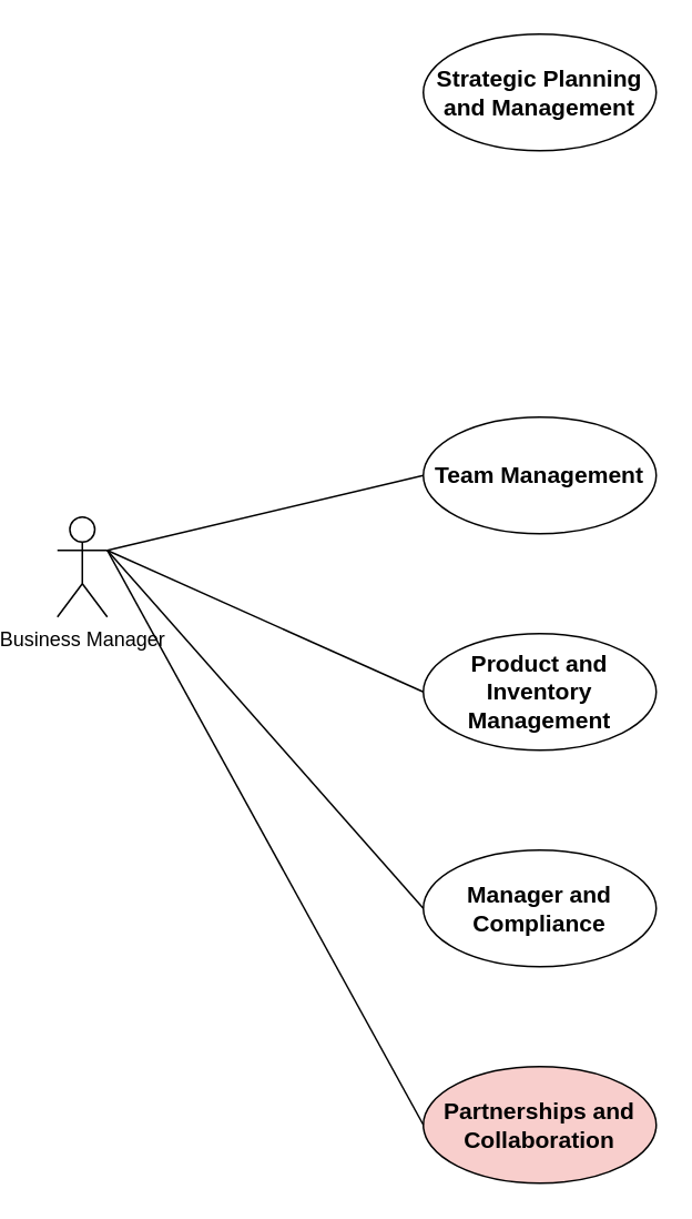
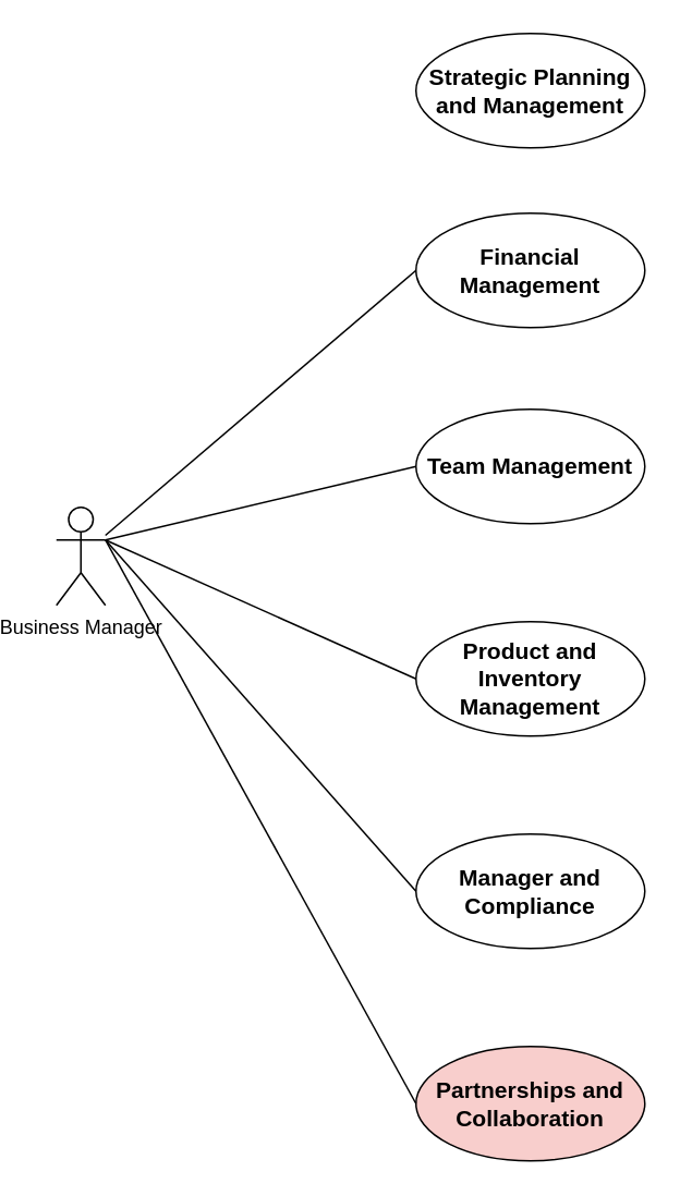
+ <mxCell id="8" value="&lt;h3&gt;&lt;strong&gt;Financial Management&lt;/strong&gt;&lt;/h3&gt;" style="ellipse;whiteSpace=wrap;html=1;" vertex="1" parent="1"><mxGeometry x="240" y="130" width="140" height="70" as="geometry" /></mxCell>
+ <mxCell id="9" value="" style="endArrow=none;html=1;rounded=0;entryX=0;entryY=0.5;entryDx=0;entryDy=0;" edge="1" parent="1" source="2" target="8"><mxGeometry width="50" height="50" relative="1" as="geometry"><mxPoint x="70" y="330" as="sourcePoint" /><mxPoint x="230" y="260" as="targetPoint" /></mxGeometry></mxCell>
